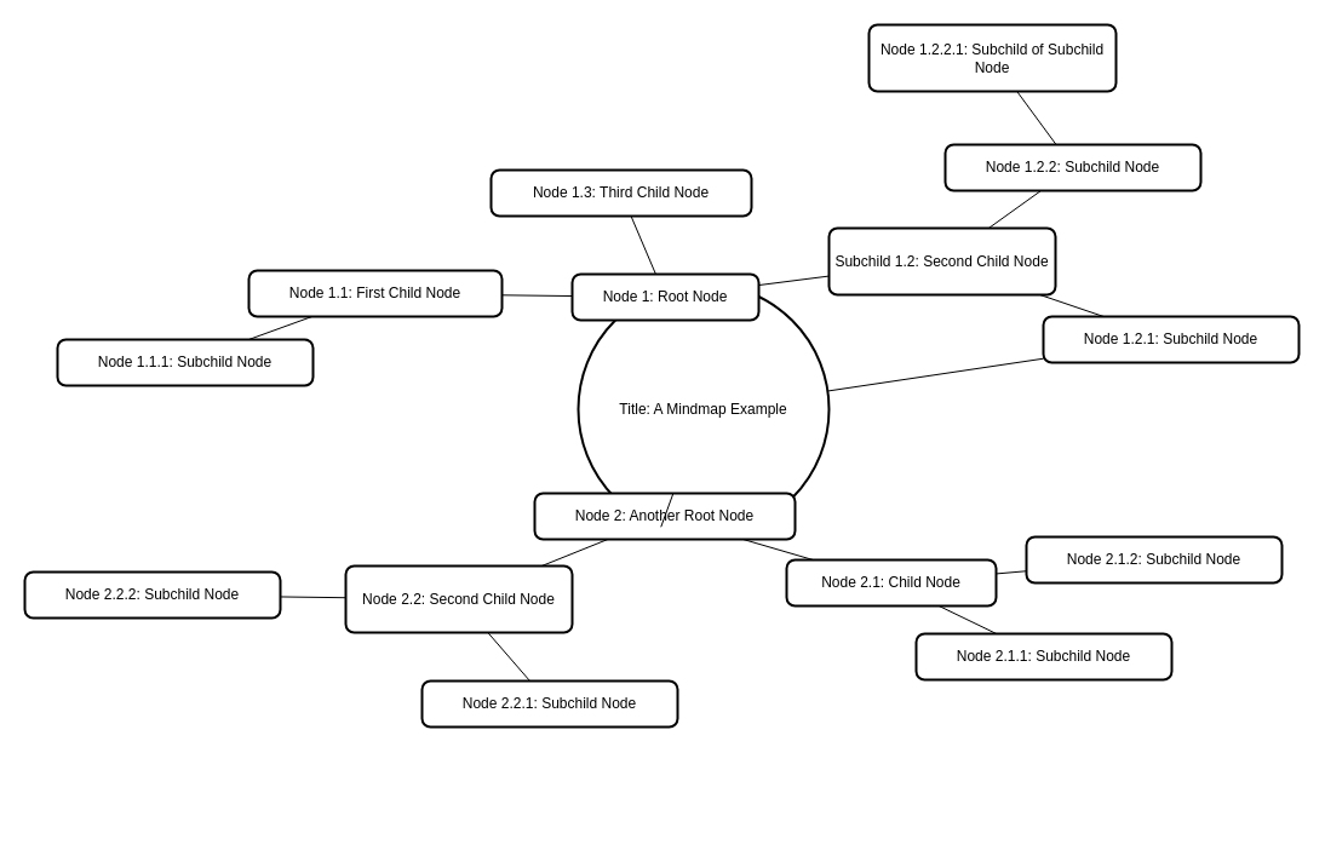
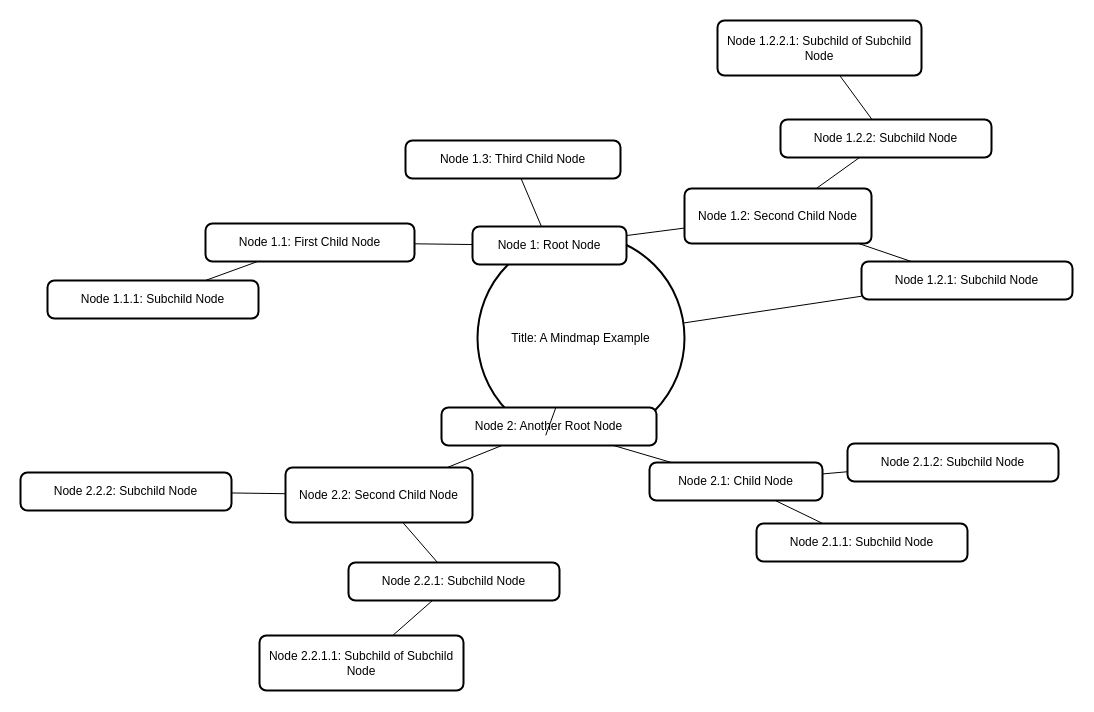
- <mxCell id="6" value="Subchild 1.2: Second Child Node" style="rounded=1;absoluteArcSize=1;arcSize=14;whiteSpace=wrap;strokeWidth=2;" vertex="1" parent="1"><mxGeometry x="684" y="188" width="187" height="55" as="geometry" /></mxCell>
+ <mxCell id="6" value="Node 1.2: Second Child Node" style="rounded=1;absoluteArcSize=1;arcSize=14;whiteSpace=wrap;strokeWidth=2;" vertex="1" parent="1"><mxGeometry x="684" y="188" width="187" height="55" as="geometry" /></mxCell>
+ <mxCell id="34" style="endArrow=none" edge="1" parent="1" source="16" target="17"><mxGeometry relative="1" as="geometry" /></mxCell>
+ <mxCell id="17" value="Node 2.2.1.1: Subchild of Subchild Node" style="rounded=1;absoluteArcSize=1;arcSize=14;whiteSpace=wrap;strokeWidth=2;" vertex="1" parent="1"><mxGeometry x="259" y="635" width="204" height="55" as="geometry" /></mxCell>
